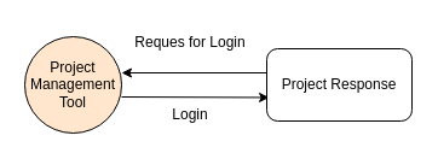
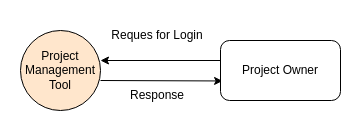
- <mxCell id="5" value="Project Response" style="rounded=1;whiteSpace=wrap;html=1;" vertex="1" parent="1"><mxGeometry x="220" y="40" width="120" height="60" as="geometry" /></mxCell>
+ <mxCell id="5" value="Project Owner" style="rounded=1;whiteSpace=wrap;html=1;" vertex="1" parent="1"><mxGeometry x="220" y="40" width="120" height="60" as="geometry" /></mxCell>
- <mxCell id="7" value="Login" style="text;html=1;strokeColor=none;fillColor=none;align=center;verticalAlign=middle;whiteSpace=wrap;rounded=0;" vertex="1" parent="1"><mxGeometry x="102" y="80" width="110" height="30" as="geometry" /></mxCell>
+ <mxCell id="7" value="Response" style="text;html=1;strokeColor=none;fillColor=none;align=center;verticalAlign=middle;whiteSpace=wrap;rounded=0;" vertex="1" parent="1"><mxGeometry x="102" y="80" width="110" height="30" as="geometry" /></mxCell>
